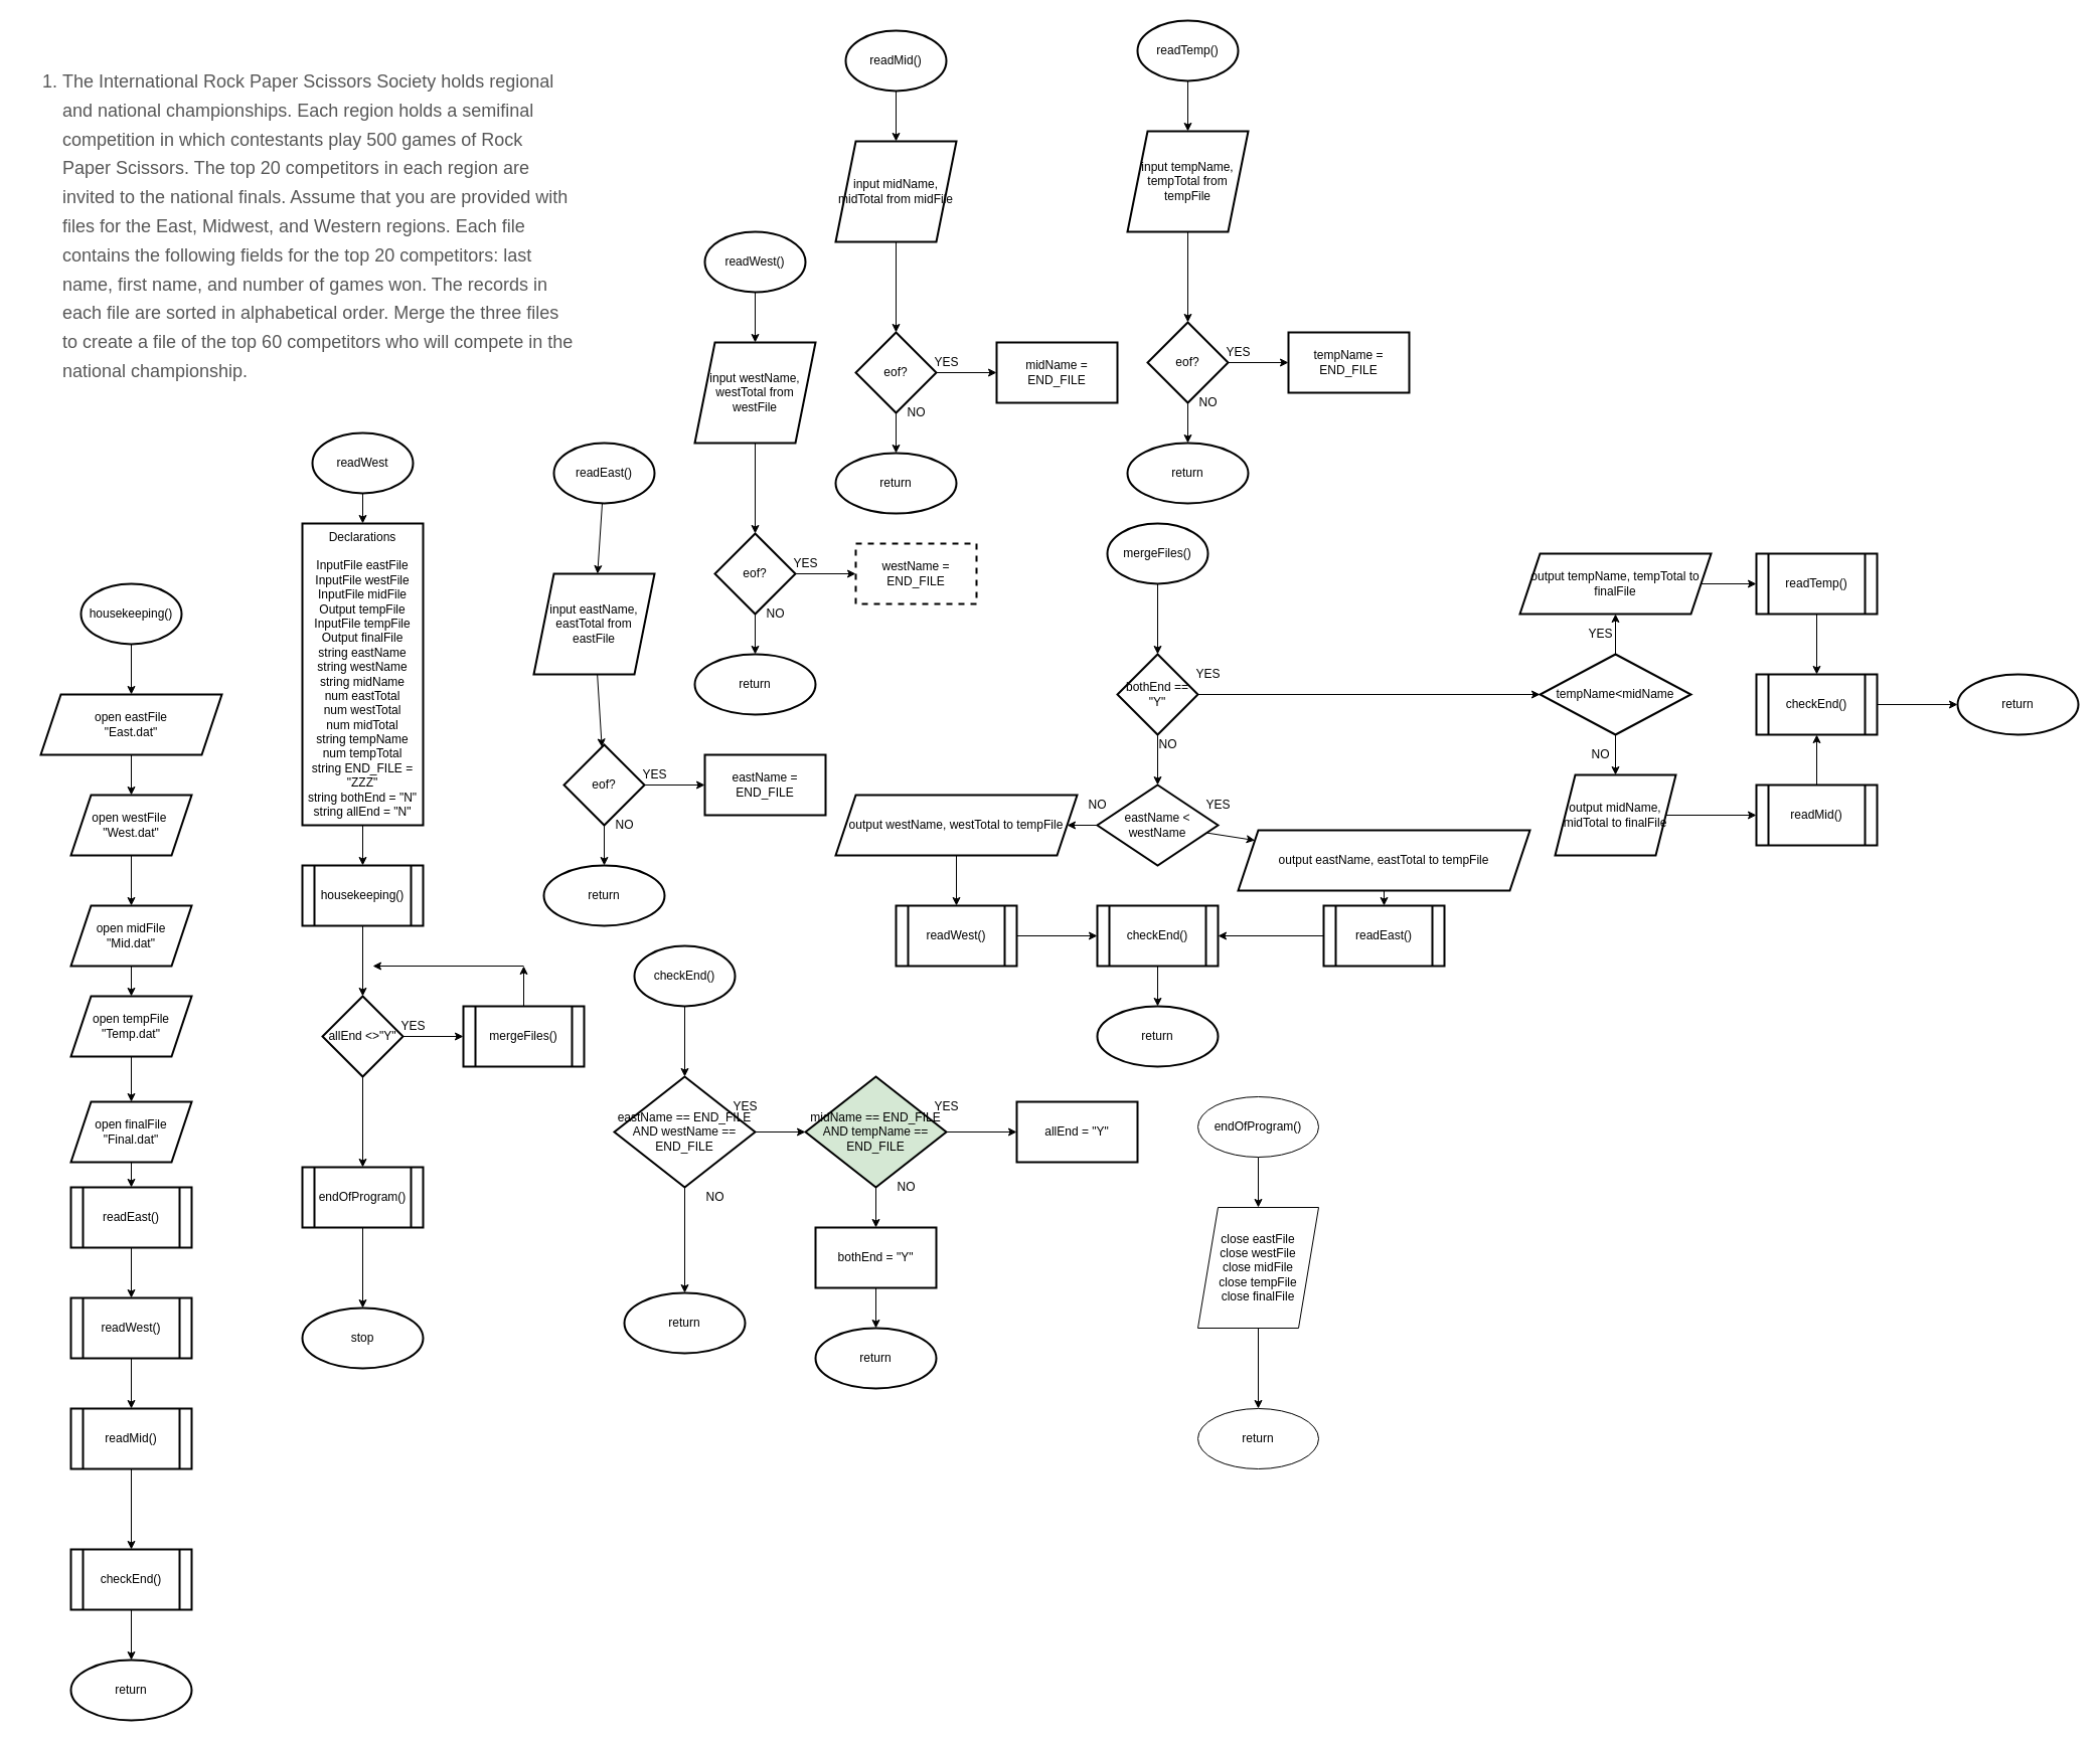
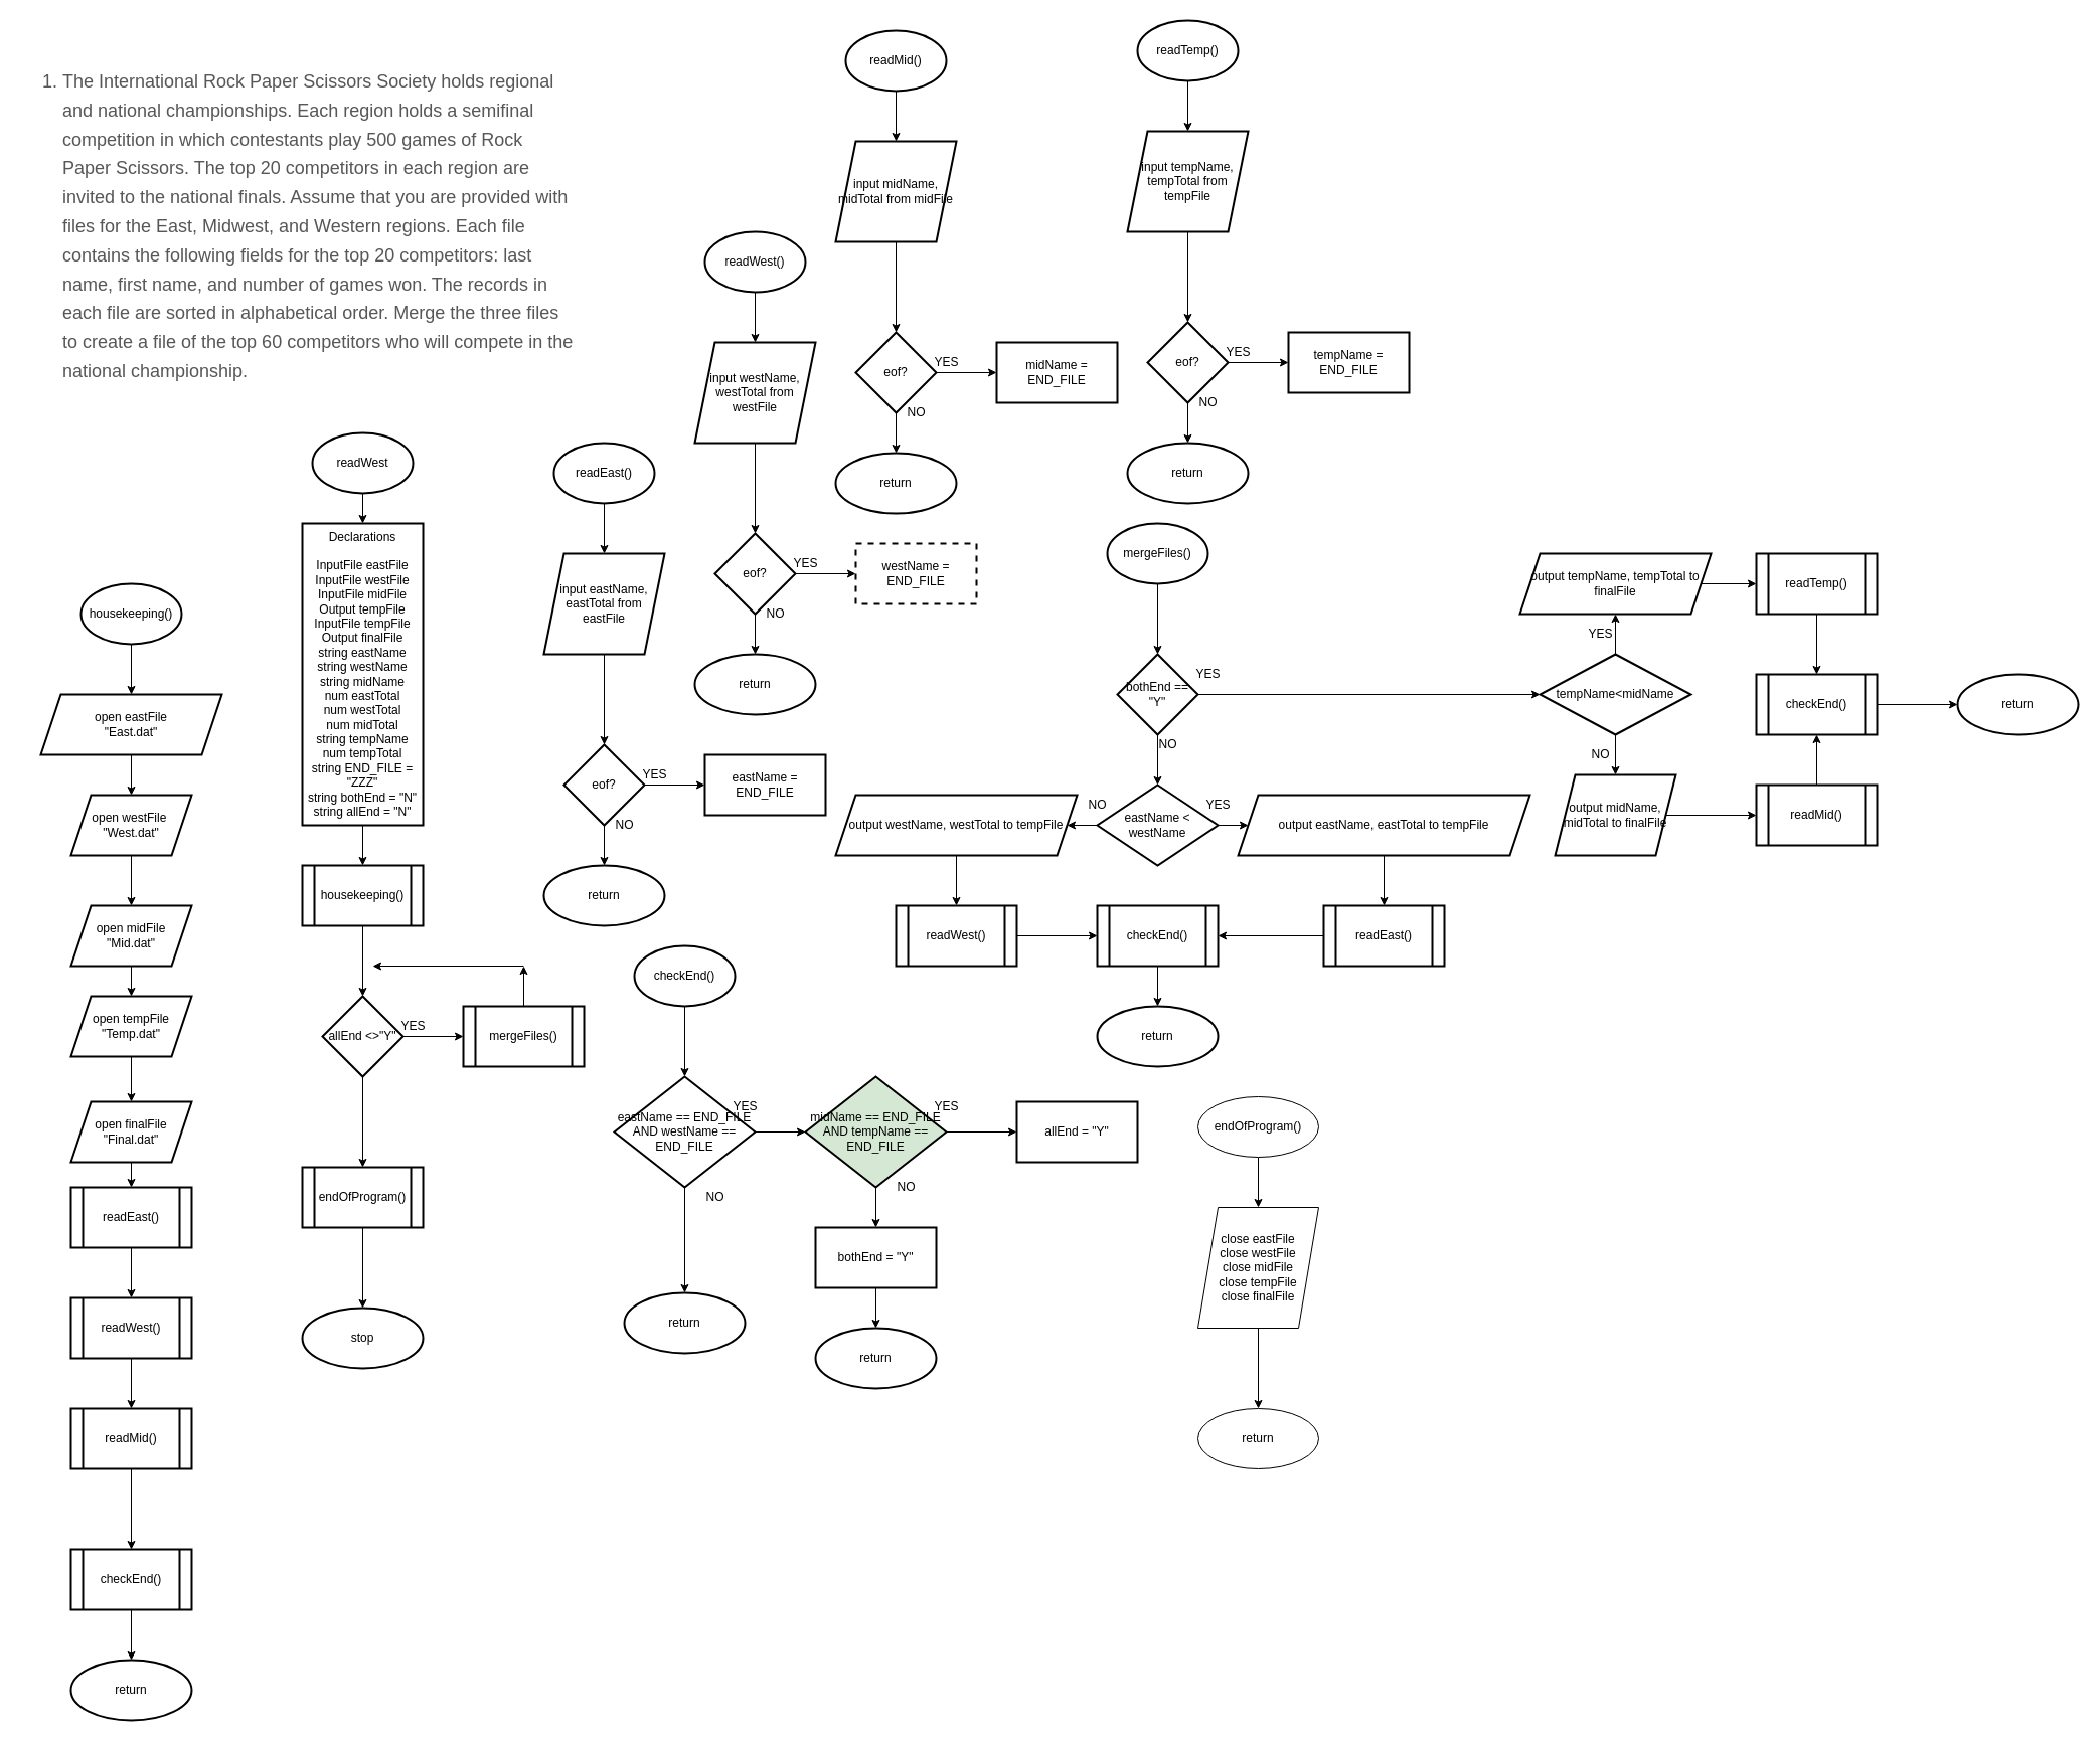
- <mxCell id="36" value="input eastName, eastTotal from eastFile" style="shape=parallelogram;perimeter=parallelogramPerimeter;whiteSpace=wrap;html=1;fixedSize=1;strokeWidth=2;" vertex="1" parent="1"><mxGeometry x="530" y="570" width="120" height="100" as="geometry" /></mxCell>
+ <mxCell id="36" value="input eastName, eastTotal from eastFile" style="shape=parallelogram;perimeter=parallelogramPerimeter;whiteSpace=wrap;html=1;fixedSize=1;strokeWidth=2;" vertex="1" parent="1"><mxGeometry x="540" y="550" width="120" height="100" as="geometry" /></mxCell>
- <mxCell id="78" value="output eastName, eastTotal to tempFile" style="shape=parallelogram;perimeter=parallelogramPerimeter;whiteSpace=wrap;html=1;fixedSize=1;strokeWidth=2;" vertex="1" parent="1"><mxGeometry x="1230" y="825" width="290" height="60" as="geometry" /></mxCell>
+ <mxCell id="78" value="output eastName, eastTotal to tempFile" style="shape=parallelogram;perimeter=parallelogramPerimeter;whiteSpace=wrap;html=1;fixedSize=1;strokeWidth=2;" vertex="1" parent="1"><mxGeometry x="1230" y="790" width="290" height="60" as="geometry" /></mxCell>
